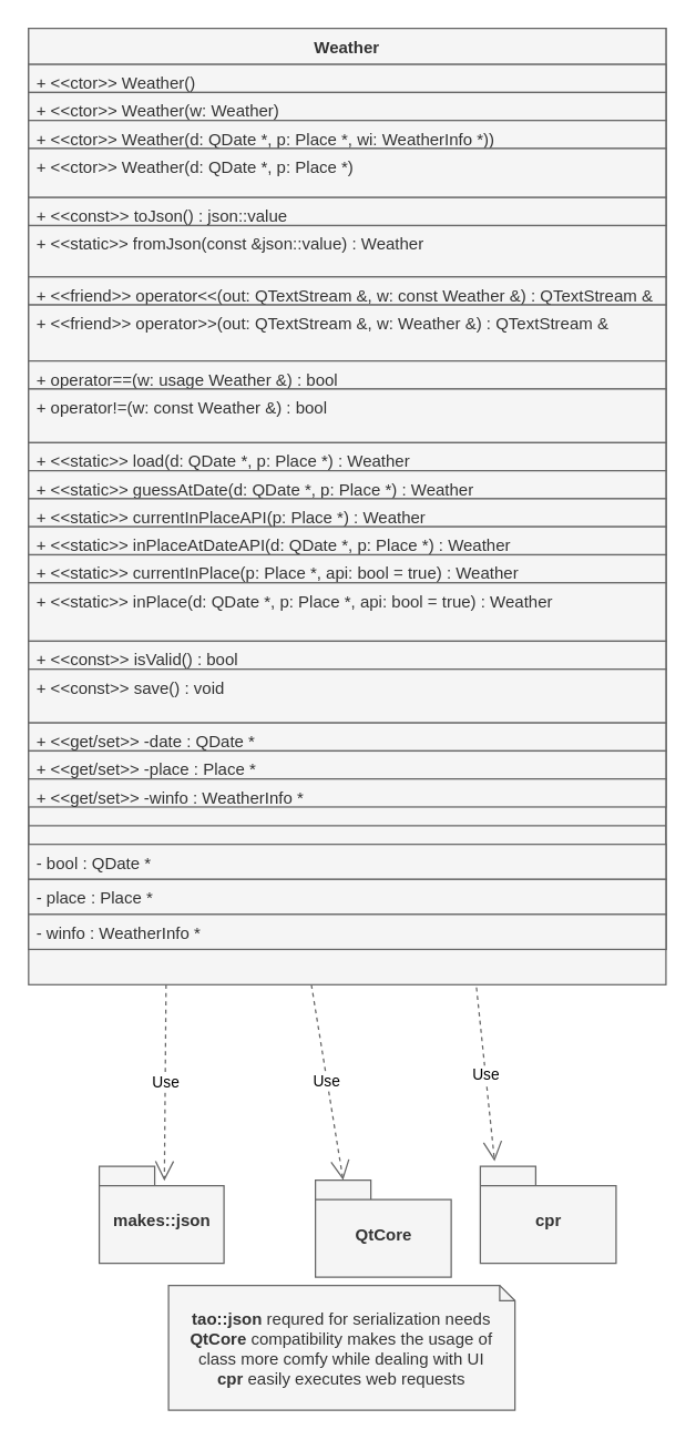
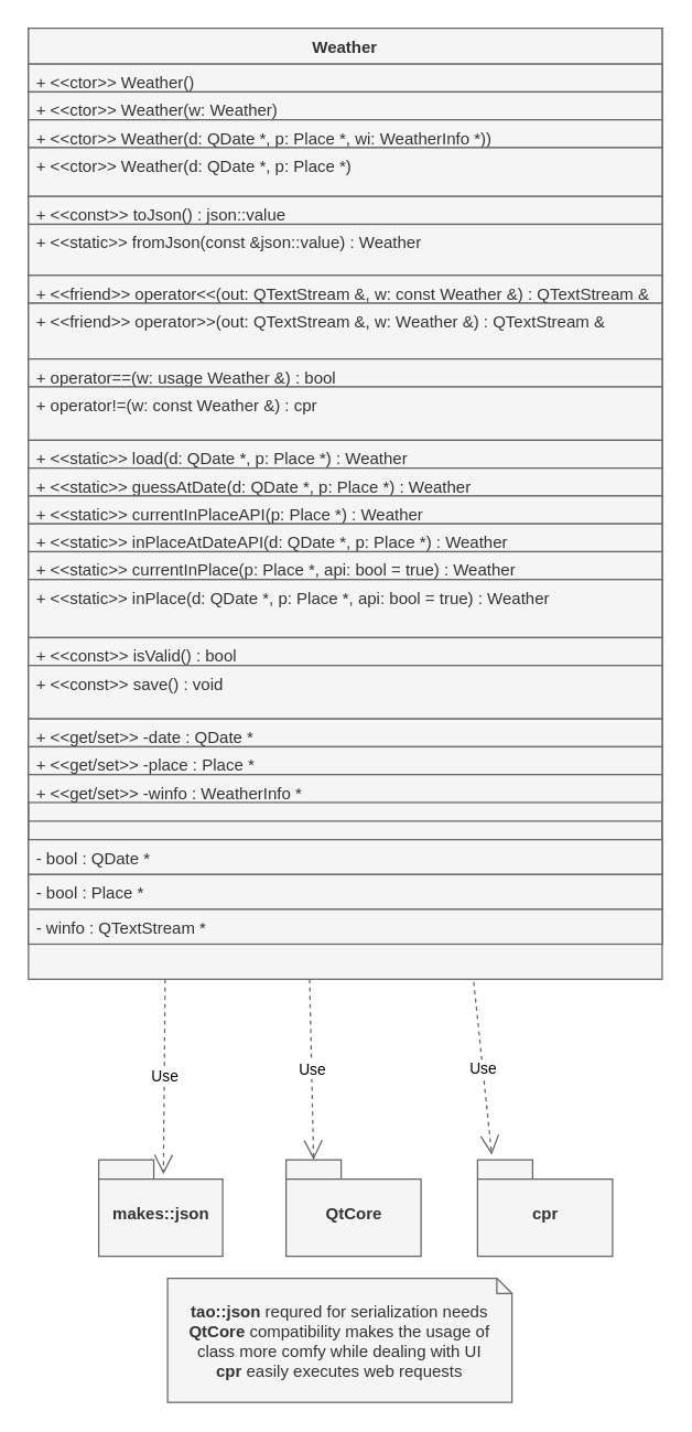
- <mxCell id="21" value="+ operator!=(w: const Weather &amp;) : bool" style="text;strokeColor=#666666;fillColor=#f5f5f5;align=left;verticalAlign=top;spacingLeft=4;spacingRight=4;overflow=hidden;rotatable=0;points=[[0,0.5],[1,0.5]];portConstraint=eastwest;fontColor=#333333;" vertex="1" parent="11"><mxGeometry y="260.185" width="460" height="38.75" as="geometry" /></mxCell>
+ <mxCell id="21" value="+ operator!=(w: const Weather &amp;) : cpr" style="text;strokeColor=#666666;fillColor=#f5f5f5;align=left;verticalAlign=top;spacingLeft=4;spacingRight=4;overflow=hidden;rotatable=0;points=[[0,0.5],[1,0.5]];portConstraint=eastwest;fontColor=#333333;" vertex="1" parent="11"><mxGeometry y="260.185" width="460" height="38.75" as="geometry" /></mxCell>
- <mxCell id="35" value="- place : Place *" style="text;strokeColor=#666666;fillColor=#f5f5f5;align=left;verticalAlign=top;spacingLeft=4;spacingRight=4;overflow=hidden;rotatable=0;points=[[0,0.5],[1,0.5]];portConstraint=eastwest;fontColor=#333333;" vertex="1" parent="11"><mxGeometry y="613.989" width="460" height="25.272" as="geometry" /></mxCell>
+ <mxCell id="35" value="- bool : Place *" style="text;strokeColor=#666666;fillColor=#f5f5f5;align=left;verticalAlign=top;spacingLeft=4;spacingRight=4;overflow=hidden;rotatable=0;points=[[0,0.5],[1,0.5]];portConstraint=eastwest;fontColor=#333333;" vertex="1" parent="11"><mxGeometry y="613.989" width="460" height="25.272" as="geometry" /></mxCell>
- <mxCell id="36" value="- winfo : WeatherInfo *" style="text;strokeColor=#666666;fillColor=#f5f5f5;align=left;verticalAlign=top;spacingLeft=4;spacingRight=4;overflow=hidden;rotatable=0;points=[[0,0.5],[1,0.5]];portConstraint=eastwest;fontColor=#333333;" vertex="1" parent="11"><mxGeometry y="639.261" width="460" height="25.272" as="geometry" /></mxCell>
+ <mxCell id="36" value="- winfo : QTextStream *" style="text;strokeColor=#666666;fillColor=#f5f5f5;align=left;verticalAlign=top;spacingLeft=4;spacingRight=4;overflow=hidden;rotatable=0;points=[[0,0.5],[1,0.5]];portConstraint=eastwest;fontColor=#333333;" vertex="1" parent="11"><mxGeometry y="639.261" width="460" height="25.272" as="geometry" /></mxCell>
- <mxCell id="8" value="QtCore" style="shape=folder;fontStyle=1;spacingTop=10;tabWidth=40;tabHeight=14;tabPosition=left;html=1;fillColor=#f5f5f5;strokeColor=#666666;fontColor=#333333;" vertex="1" parent="2"><mxGeometry x="207" y="830.99" width="98" height="70" as="geometry" /></mxCell>
+ <mxCell id="8" value="QtCore" style="shape=folder;fontStyle=1;spacingTop=10;tabWidth=40;tabHeight=14;tabPosition=left;html=1;fillColor=#f5f5f5;strokeColor=#666666;fontColor=#333333;" vertex="1" parent="2"><mxGeometry x="187" y="820.99" width="98" height="70" as="geometry" /></mxCell>
